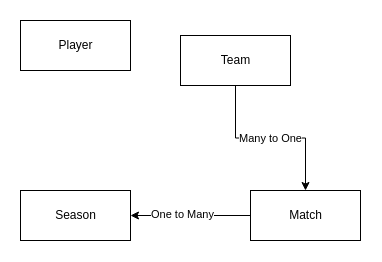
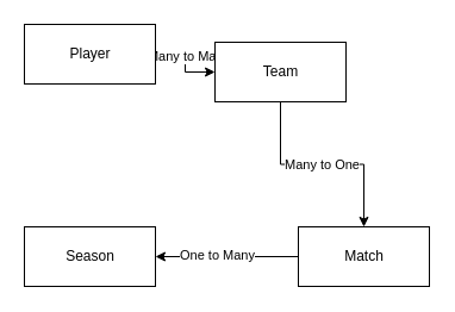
+ <mxCell id="2" style="edgeStyle=orthogonalEdgeStyle;rounded=0;orthogonalLoop=1;jettySize=auto;html=1;" parent="1" source="4" target="7" edge="1"><mxGeometry relative="1" as="geometry" /></mxCell>
+ <mxCell id="3" value="Many to Many" style="edgeLabel;html=1;align=center;verticalAlign=middle;resizable=0;points=[];" parent="2" vertex="1" connectable="0"><mxGeometry x="-0.209" y="2" relative="1" as="geometry"><mxPoint as="offset" /></mxGeometry></mxCell>
